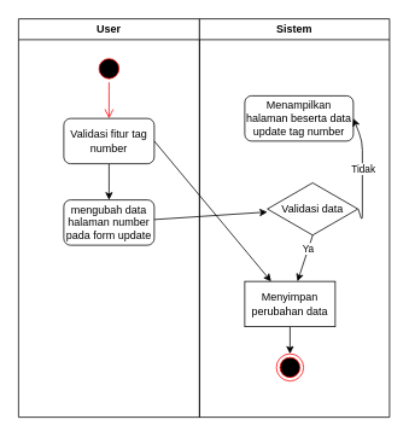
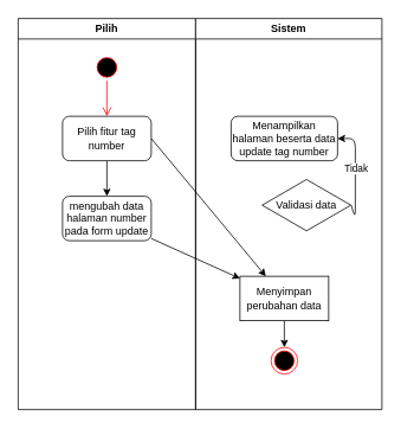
- <mxCell id="2" value="User" style="swimlane;whiteSpace=wrap;html=1;" parent="1" vertex="1"><mxGeometry x="20" y="20" width="200" height="440" as="geometry" /></mxCell>
+ <mxCell id="2" value="Pilih" style="swimlane;whiteSpace=wrap;html=1;" parent="1" vertex="1"><mxGeometry x="20" y="20" width="200" height="440" as="geometry" /></mxCell>
- <mxCell id="9" value="Menampilkan halaman beserta data update tag number" style="rounded=1;whiteSpace=wrap;html=1;" parent="8" vertex="1"><mxGeometry x="50" y="85" width="120" height="50" as="geometry" /></mxCell>
+ <mxCell id="9" value="Menampilkan halaman beserta data update tag number" style="rounded=1;whiteSpace=wrap;html=1;" parent="8" vertex="1"><mxGeometry x="40" y="110" width="120" height="50" as="geometry" /></mxCell>
- <mxCell id="6" value="&lt;span style=&quot;color: rgb(0, 0, 0);&quot;&gt;Validasi fitur tag number&lt;/span&gt;" style="rounded=1;whiteSpace=wrap;html=1;" parent="2" vertex="1"><mxGeometry x="50" y="110" width="100" height="50" as="geometry" /></mxCell>
+ <mxCell id="6" value="&lt;span style=&quot;color: rgb(0, 0, 0);&quot;&gt;Pilih fitur tag number&lt;/span&gt;" style="rounded=1;whiteSpace=wrap;html=1;" parent="2" vertex="1"><mxGeometry x="50" y="110" width="100" height="50" as="geometry" /></mxCell>
- <mxCell id="19" value="" style="edgeStyle=none;html=1;" parent="1" source="7" target="14" edge="1"><mxGeometry relative="1" as="geometry" /></mxCell>
+ <mxCell id="19" value="" style="edgeStyle=none;html=1;" parent="1" source="7" target="16" edge="1"><mxGeometry relative="1" as="geometry" /></mxCell>
- <mxCell id="10" value="" style="edgeStyle=none;html=1;exitX=0.501;exitY=0.985;exitDx=0;exitDy=0;exitPerimeter=0;" parent="8" source="14" target="16" edge="1"><mxGeometry relative="1" as="geometry" /></mxCell>
- <mxCell id="11" value="Ya" style="edgeLabel;html=1;align=center;verticalAlign=middle;resizable=0;points=[];" vertex="1" connectable="0" parent="10"><mxGeometry x="-0.424" y="-1" relative="1" as="geometry"><mxPoint as="offset" /></mxGeometry></mxCell>
